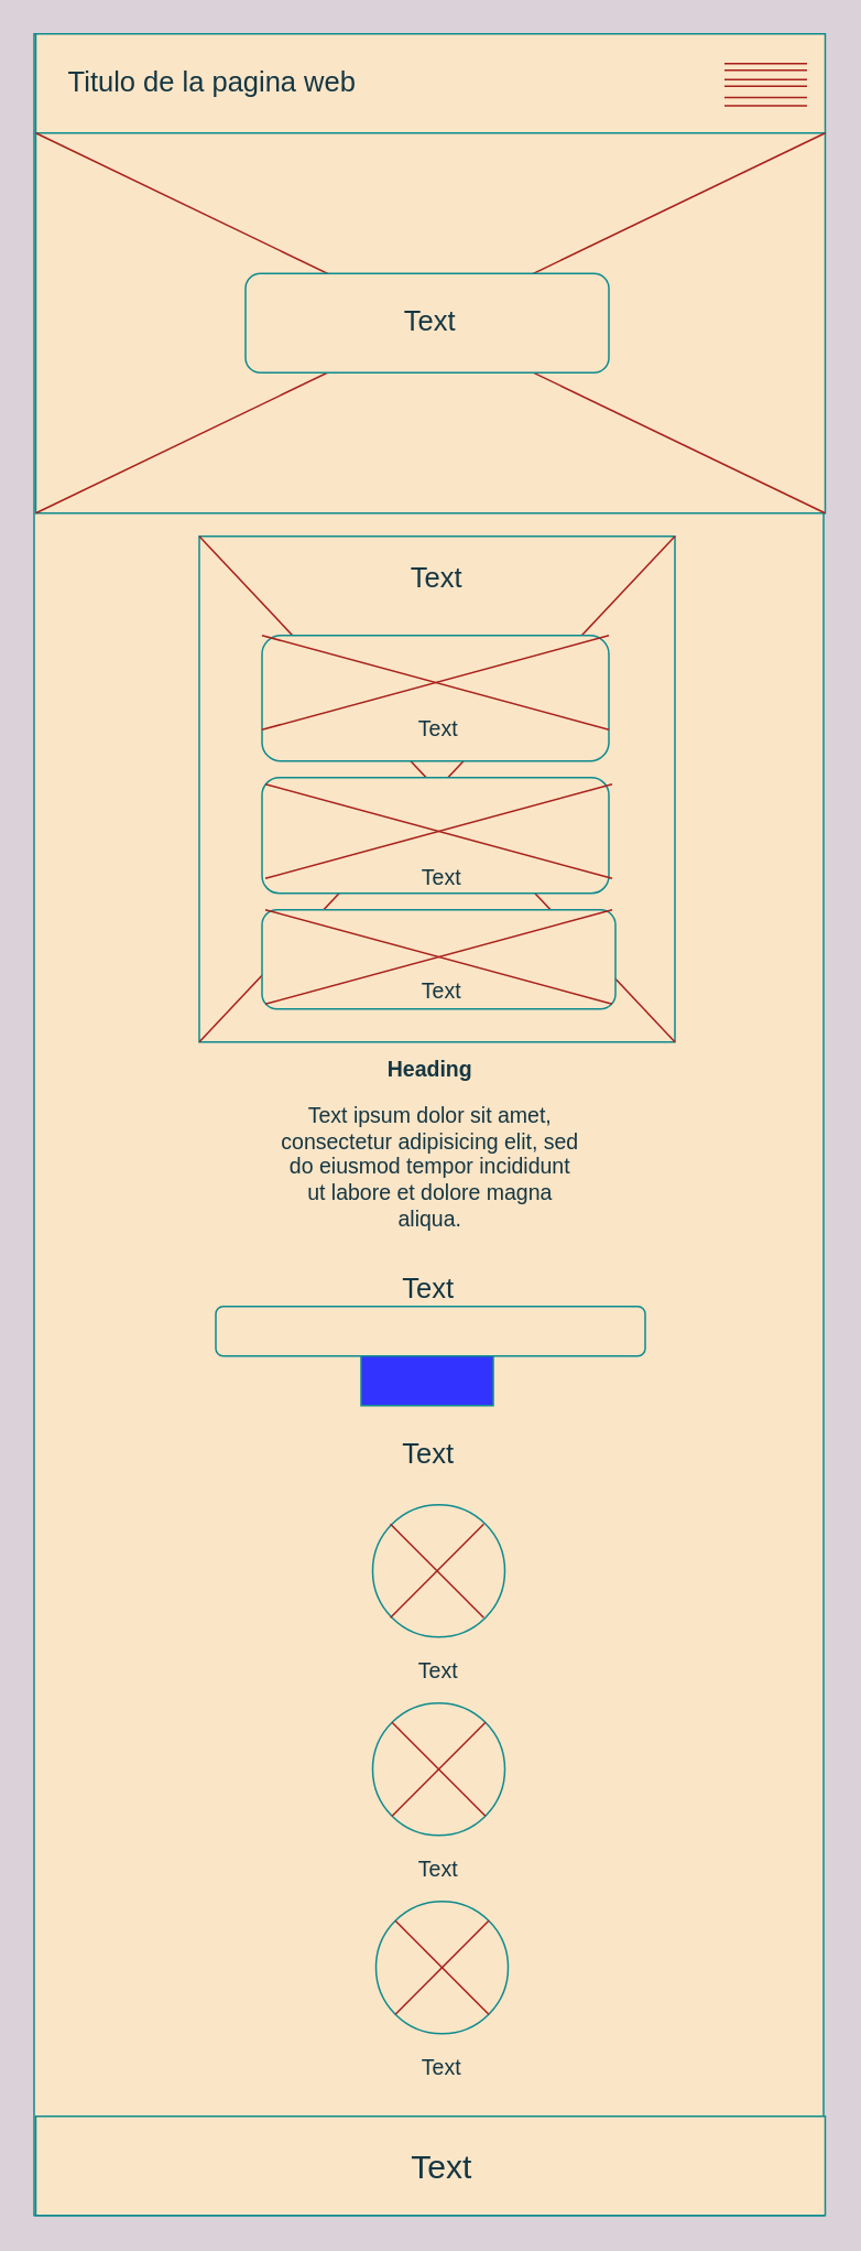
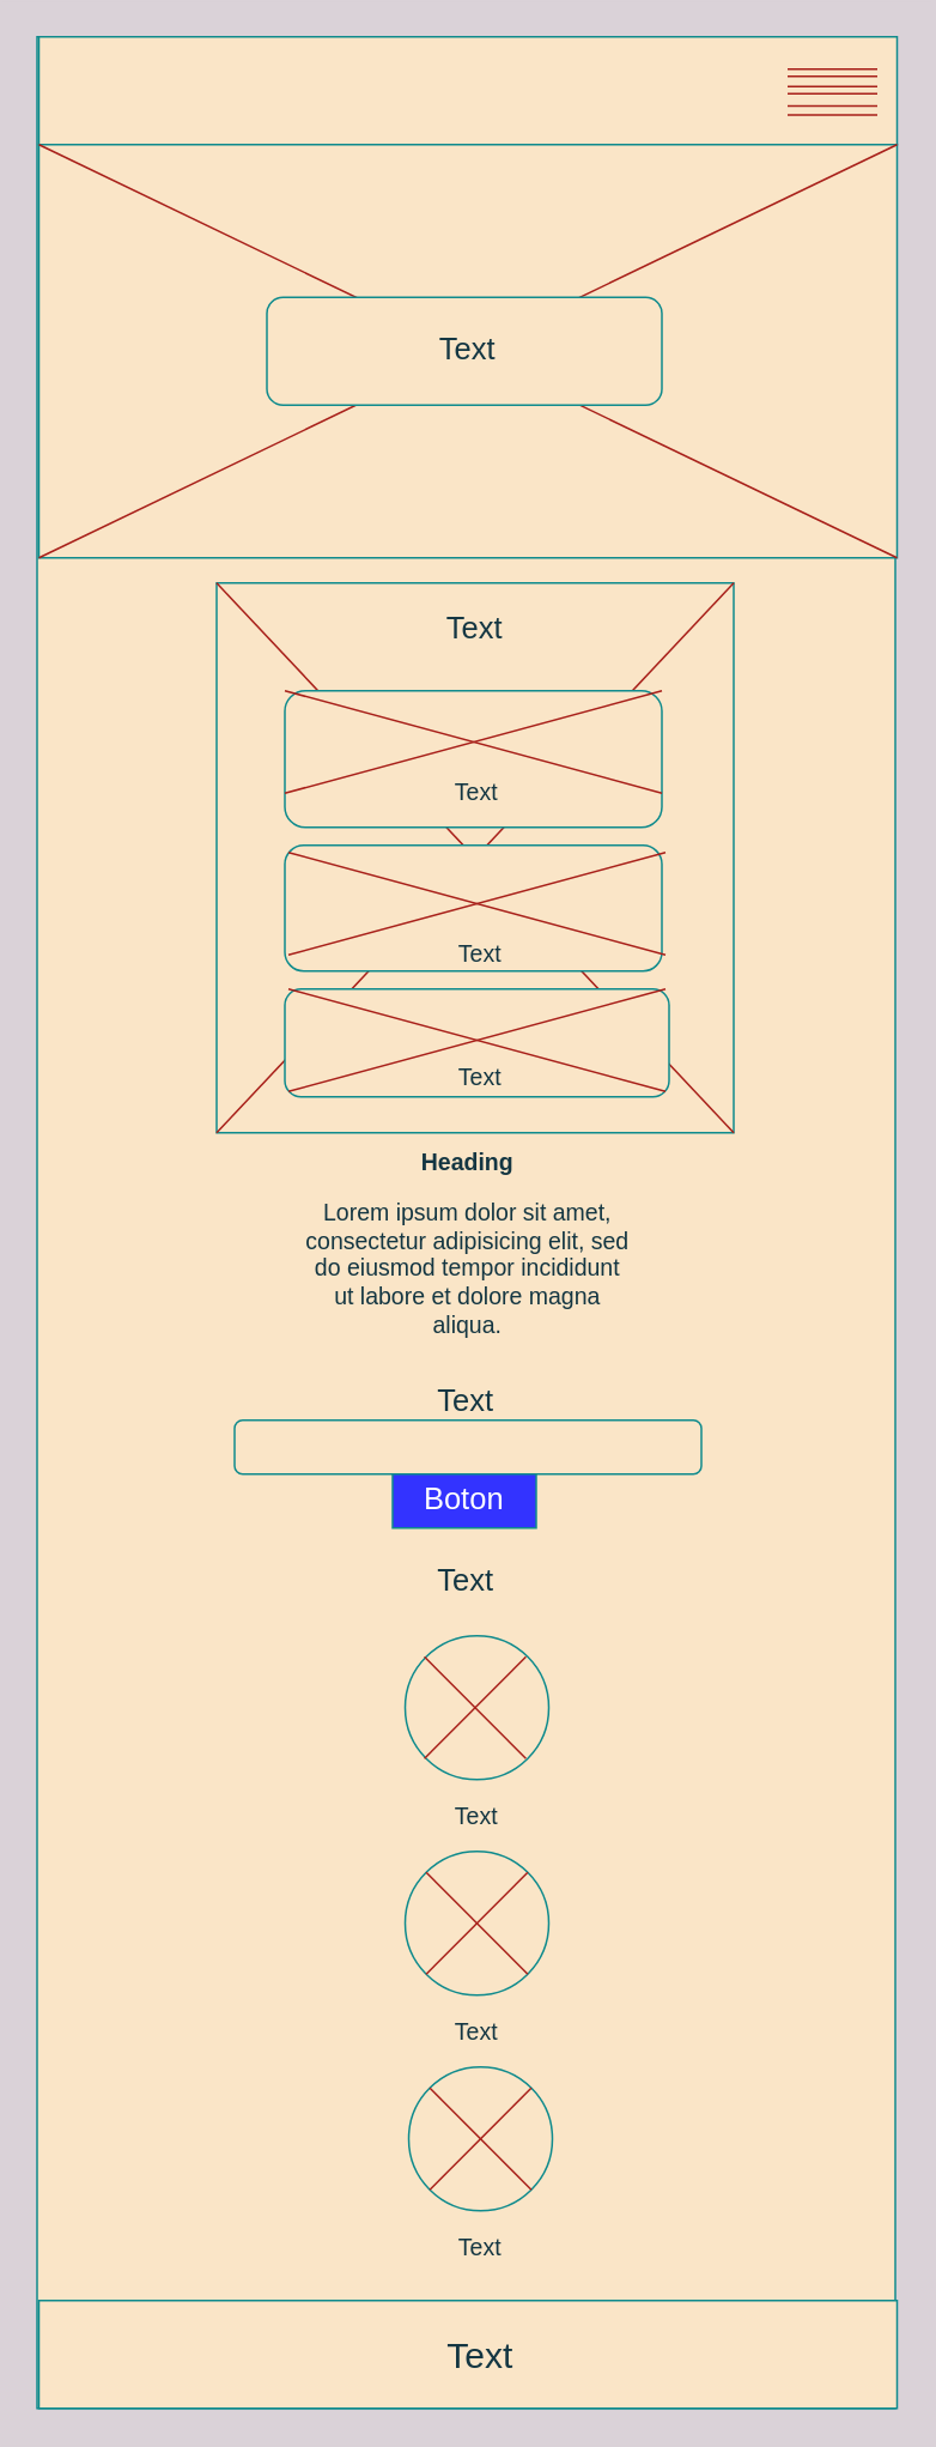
- <mxCell id="7" value="Titulo de la pagina web" style="text;html=1;strokeColor=none;fillColor=none;align=center;verticalAlign=middle;whiteSpace=wrap;rounded=0;sketch=0;fontColor=#143642;fontSize=17;" vertex="1" parent="1"><mxGeometry x="28" y="40" width="200" height="20" as="geometry" /></mxCell>
- <mxCell id="25" value="&lt;h1 style=&quot;font-size: 13px;&quot;&gt;Heading&lt;/h1&gt;&lt;p style=&quot;font-size: 13px;&quot;&gt;Text ipsum dolor sit amet, consectetur adipisicing elit, sed do eiusmod tempor incididunt ut labore et dolore magna aliqua.&lt;/p&gt;" style="text;html=1;strokeColor=none;fillColor=none;spacing=5;spacingTop=-20;whiteSpace=wrap;overflow=hidden;rounded=0;sketch=0;fontSize=13;fontColor=#143642;align=center;" vertex="1" parent="1"><mxGeometry x="165" y="640" width="190" height="120" as="geometry" /></mxCell>
+ <mxCell id="25" value="&lt;h1 style=&quot;font-size: 13px;&quot;&gt;Heading&lt;/h1&gt;&lt;p style=&quot;font-size: 13px;&quot;&gt;Lorem ipsum dolor sit amet, consectetur adipisicing elit, sed do eiusmod tempor incididunt ut labore et dolore magna aliqua.&lt;/p&gt;" style="text;html=1;strokeColor=none;fillColor=none;spacing=5;spacingTop=-20;whiteSpace=wrap;overflow=hidden;rounded=0;sketch=0;fontSize=13;fontColor=#143642;align=center;" vertex="1" parent="1"><mxGeometry x="165" y="640" width="190" height="120" as="geometry" /></mxCell>
+ <mxCell id="24" value="&lt;font color=&quot;#ffffff&quot;&gt;Boton&lt;/font&gt;" style="text;html=1;strokeColor=none;fillColor=none;align=center;verticalAlign=middle;whiteSpace=wrap;rounded=0;sketch=0;fontSize=17;fontColor=#143642;" vertex="1" parent="1"><mxGeometry x="238" y="825" width="40" height="20" as="geometry" /></mxCell>
